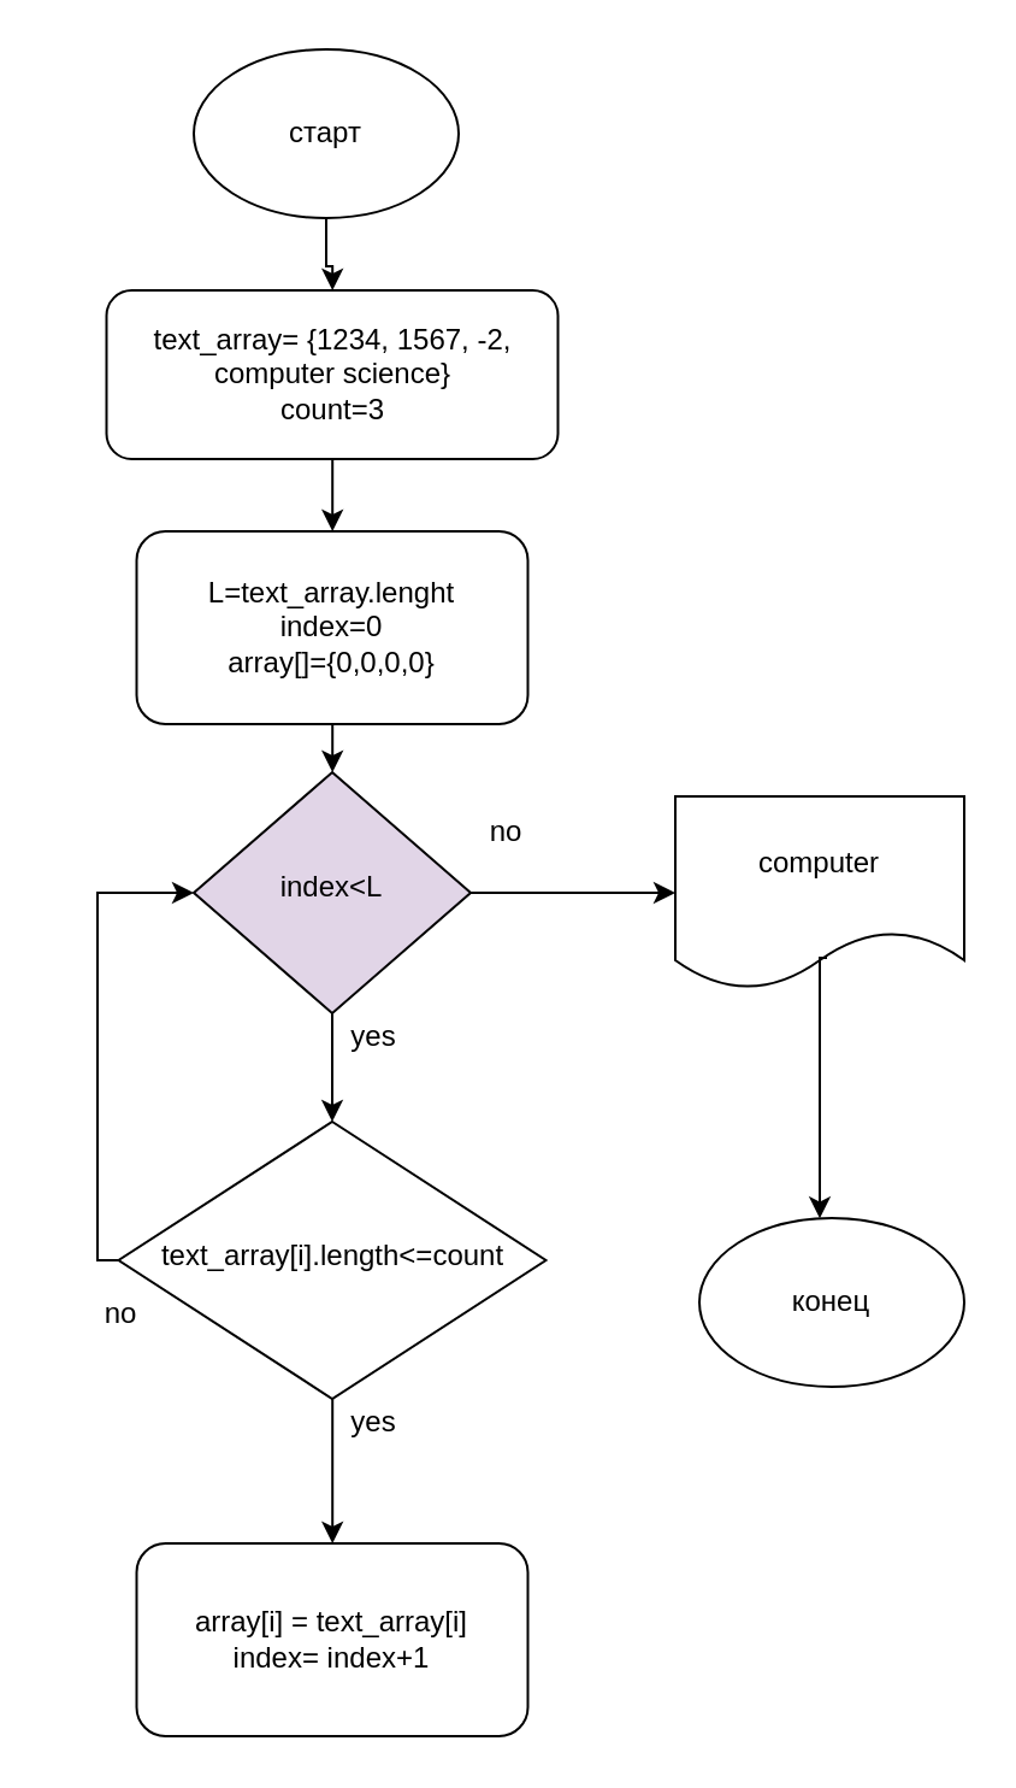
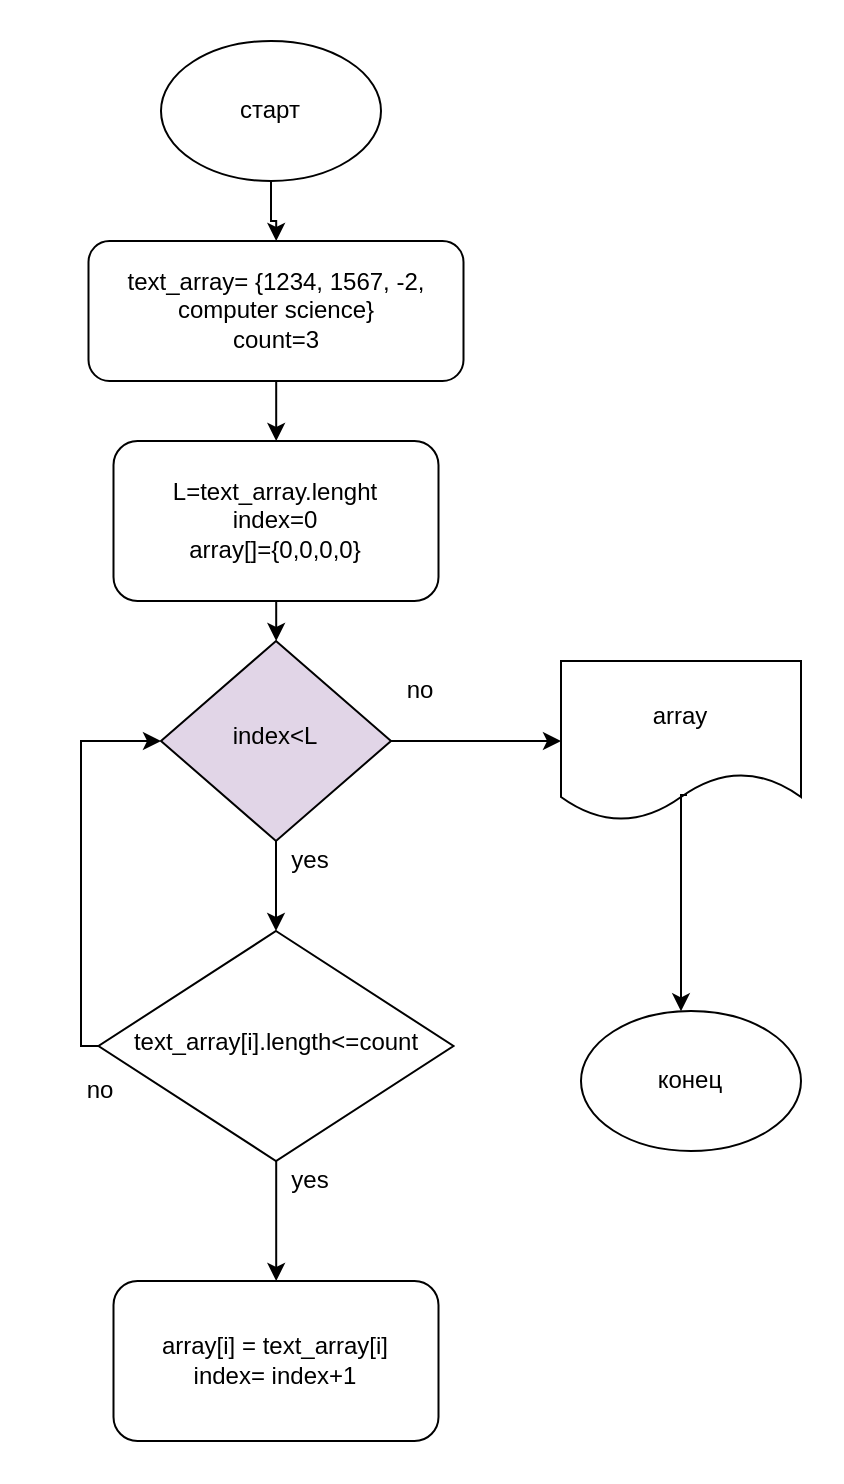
- <mxCell id="11" value="computer" style="shape=document;whiteSpace=wrap;html=1;boundedLbl=1;" parent="1" vertex="1"><mxGeometry x="280" y="330" width="120" height="80" as="geometry" /></mxCell>
+ <mxCell id="11" value="array" style="shape=document;whiteSpace=wrap;html=1;boundedLbl=1;" parent="1" vertex="1"><mxGeometry x="280" y="330" width="120" height="80" as="geometry" /></mxCell>
